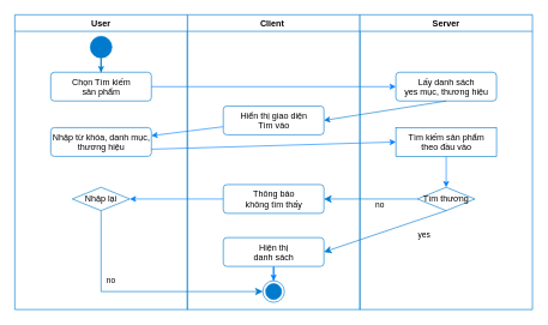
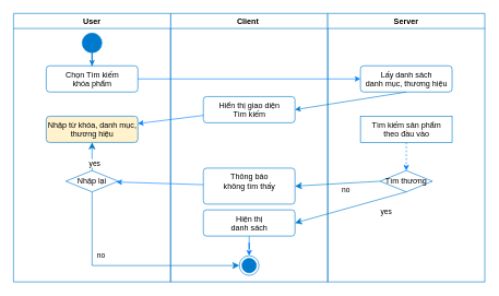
- <mxCell id="16" value="Chọn Tìm kiếm&lt;br&gt;sản phẩm" style="html=1;align=center;verticalAlign=top;rounded=1;absoluteArcSize=1;arcSize=10;dashed=0;strokeColor=#007ACC;" parent="15" vertex="1"><mxGeometry x="50" y="80" width="140" height="40" as="geometry" /></mxCell>
+ <mxCell id="16" value="Chọn Tìm kiếm&lt;br&gt;khóa phẩm" style="html=1;align=center;verticalAlign=top;rounded=1;absoluteArcSize=1;arcSize=10;dashed=0;strokeColor=#007ACC;" parent="15" vertex="1"><mxGeometry x="50" y="80" width="140" height="40" as="geometry" /></mxCell>
- <mxCell id="10" value="Lấy danh sách&lt;br&gt;yes mục, thương hiệu" style="html=1;align=center;verticalAlign=top;rounded=1;absoluteArcSize=1;arcSize=10;dashed=0;strokeColor=#007ACC;" parent="9" vertex="1"><mxGeometry x="50" y="80" width="140" height="40" as="geometry" /></mxCell>
+ <mxCell id="10" value="Lấy danh sách&lt;br&gt;danh mục, thương hiệu" style="html=1;align=center;verticalAlign=top;rounded=1;absoluteArcSize=1;arcSize=10;dashed=0;strokeColor=#007ACC;" parent="9" vertex="1"><mxGeometry x="50" y="80" width="140" height="40" as="geometry" /></mxCell>
- <mxCell id="3" value="Hiển thị giao diện&lt;br&gt;Tìm vào" style="html=1;align=center;verticalAlign=top;rounded=1;absoluteArcSize=1;arcSize=10;dashed=0;strokeColor=#007ACC;" parent="2" vertex="1"><mxGeometry x="50" y="127" width="140" height="40" as="geometry" /></mxCell>
+ <mxCell id="3" value="Hiển thị giao diện&lt;br&gt;Tìm kiếm" style="html=1;align=center;verticalAlign=top;rounded=1;absoluteArcSize=1;arcSize=10;dashed=0;strokeColor=#007ACC;" parent="2" vertex="1"><mxGeometry x="50" y="127" width="140" height="40" as="geometry" /></mxCell>
- <mxCell id="19" value="Nhập từ khóa, danh mục,&lt;br&gt;thương hiệu" style="html=1;align=center;verticalAlign=top;rounded=1;absoluteArcSize=1;arcSize=10;dashed=0;strokeColor=#007ACC;" parent="15" vertex="1"><mxGeometry x="50" y="157" width="140" height="40" as="geometry" /></mxCell>
+ <mxCell id="19" value="Nhập từ khóa, danh mục,&lt;br&gt;thương hiệu" style="html=1;align=center;verticalAlign=top;rounded=1;absoluteArcSize=1;arcSize=10;dashed=0;strokeColor=#007ACC;fillColor=#fff2cc;" parent="15" vertex="1"><mxGeometry x="50" y="157" width="140" height="40" as="geometry" /></mxCell>
- <mxCell id="24" value="" style="rounded=0;orthogonalLoop=1;jettySize=auto;html=1;strokeColor=#007FFF;exitX=1;exitY=0.75;exitDx=0;exitDy=0;entryX=0;entryY=0.5;entryDx=0;entryDy=0;" parent="1" source="19" target="13" edge="1"><mxGeometry relative="1" as="geometry"><mxPoint x="580" y="207" as="targetPoint" /></mxGeometry></mxCell>
- <mxCell id="12" style="edgeStyle=orthogonalEdgeStyle;rounded=0;orthogonalLoop=1;jettySize=auto;html=1;entryX=0.5;entryY=0;entryDx=0;entryDy=0;endArrow=classic;endFill=1;strokeColor=#007FFF;elbow=vertical;" parent="9" source="13" target="11" edge="1"><mxGeometry relative="1" as="geometry" /></mxCell>
+ <mxCell id="12" style="edgeStyle=orthogonalEdgeStyle;rounded=0;orthogonalLoop=1;jettySize=auto;html=1;entryX=0.5;entryY=0;entryDx=0;entryDy=0;endArrow=classic;endFill=1;strokeColor=#007FFF;elbow=vertical;dashed=1;" parent="9" source="13" target="11" edge="1"><mxGeometry relative="1" as="geometry" /></mxCell>
+ <mxCell id="21" value="yes" style="html=1;align=left;verticalAlign=top;endArrow=classic;endSize=8;strokeColor=#007ACC;rounded=0;exitX=0.5;exitY=0;exitDx=0;exitDy=0;elbow=vertical;entryX=0.5;entryY=1;entryDx=0;entryDy=0;endFill=1;" parent="15" source="20" target="19" edge="1"><mxGeometry x="0.12" y="6" relative="1" as="geometry"><mxPoint x="120" y="295.5" as="targetPoint" /><mxPoint as="offset" /><mxPoint x="490" y="173.75" as="sourcePoint" /></mxGeometry></mxCell>
- <mxCell id="6" value="Thông báo&lt;br&gt;không tìm thấy" style="html=1;align=center;verticalAlign=top;rounded=1;absoluteArcSize=1;arcSize=10;dashed=0;strokeColor=#007ACC;" parent="2" vertex="1"><mxGeometry x="50" y="236.25" width="140" height="40" as="geometry" /></mxCell>
+ <mxCell id="6" value="Thông báo&lt;br&gt;không tìm thấy" style="html=1;align=center;verticalAlign=top;rounded=1;absoluteArcSize=1;arcSize=10;dashed=0;strokeColor=#007ACC;" parent="2" vertex="1"><mxGeometry x="50" y="236.25" width="140" height="55" as="geometry" /></mxCell>
- <mxCell id="8" value="Hiện thị&lt;br&gt;danh sách" style="html=1;align=center;verticalAlign=top;rounded=1;absoluteArcSize=1;arcSize=10;dashed=0;strokeColor=#007ACC;" parent="2" vertex="1"><mxGeometry x="50" y="310" width="140" height="40" as="geometry" /></mxCell>
+ <mxCell id="8" value="Hiện thị&lt;br&gt;danh sách" style="html=1;align=center;verticalAlign=top;rounded=1;absoluteArcSize=1;arcSize=10;dashed=0;strokeColor=#007ACC;" parent="2" vertex="1"><mxGeometry x="50" y="300" width="140" height="40" as="geometry" /></mxCell>
